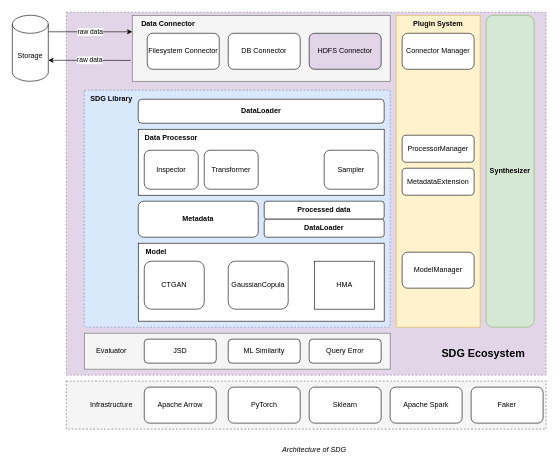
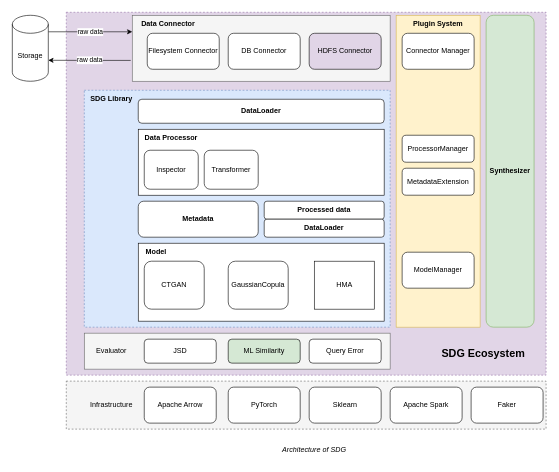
- <mxCell id="31" value="Sampler" style="rounded=1;whiteSpace=wrap;html=1;" vertex="1" parent="1"><mxGeometry x="540" y="250" width="90" height="65" as="geometry" /></mxCell>
- <mxCell id="41" value="ML Similarity" style="rounded=1;whiteSpace=wrap;html=1;" vertex="1" parent="1"><mxGeometry x="380" y="565" width="120" height="40" as="geometry" /></mxCell>
+ <mxCell id="41" value="ML Similarity" style="rounded=1;whiteSpace=wrap;html=1;fillColor=#d5e8d4;" vertex="1" parent="1"><mxGeometry x="380" y="565" width="120" height="40" as="geometry" /></mxCell>
